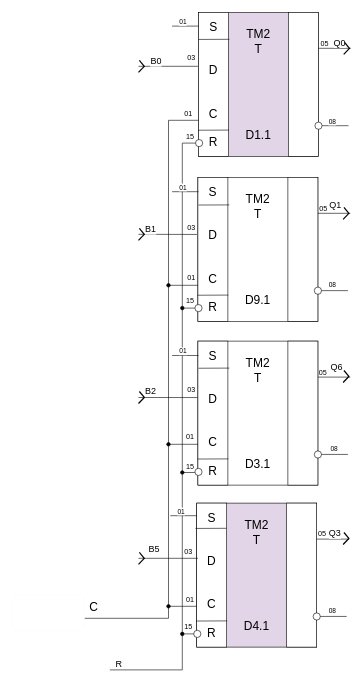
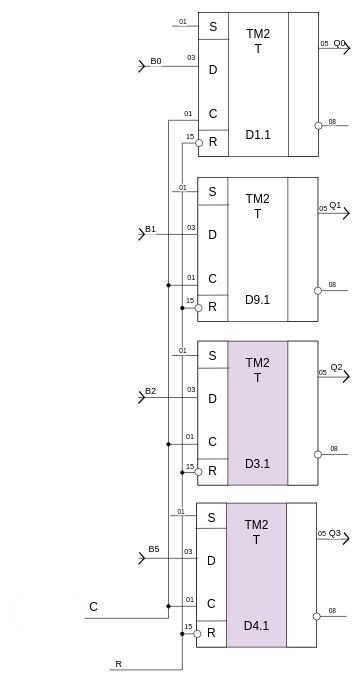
- <mxCell id="3" value="&lt;font style=&quot;font-size: 20px&quot;&gt;TM2&lt;br&gt;T&lt;br&gt;&lt;br&gt;&lt;br&gt;&lt;br&gt;&lt;br&gt;&lt;br&gt;D1.1&lt;br&gt;&lt;/font&gt;" style="rounded=0;whiteSpace=wrap;html=1;fillColor=#e1d5e7;" parent="2" vertex="1"><mxGeometry x="5" width="200" height="240" as="geometry" /></mxCell>
+ <mxCell id="3" value="&lt;font style=&quot;font-size: 20px&quot;&gt;TM2&lt;br&gt;T&lt;br&gt;&lt;br&gt;&lt;br&gt;&lt;br&gt;&lt;br&gt;&lt;br&gt;D1.1&lt;br&gt;&lt;/font&gt;" style="rounded=0;whiteSpace=wrap;html=1;" parent="2" vertex="1"><mxGeometry x="5" width="200" height="240" as="geometry" /></mxCell>
- <mxCell id="34" value="&lt;font style=&quot;font-size: 15px&quot;&gt;Q6&lt;/font&gt;" style="edgeLabel;html=1;align=center;verticalAlign=middle;resizable=0;points=[];" parent="24" vertex="1" connectable="0"><mxGeometry x="235.996" y="42" as="geometry" /></mxCell>
+ <mxCell id="34" value="&lt;font style=&quot;font-size: 15px&quot;&gt;Q2&lt;/font&gt;" style="edgeLabel;html=1;align=center;verticalAlign=middle;resizable=0;points=[];" parent="24" vertex="1" connectable="0"><mxGeometry x="235.996" y="42" as="geometry" /></mxCell>
- <mxCell id="25" value="&lt;font style=&quot;font-size: 20px&quot;&gt;TM2&lt;br&gt;T&lt;br&gt;&lt;br&gt;&lt;br&gt;&lt;br&gt;&lt;br&gt;&lt;br&gt;D3.1&lt;br&gt;&lt;/font&gt;" style="rounded=0;whiteSpace=wrap;html=1;" parent="24" vertex="1"><mxGeometry x="5" width="200" height="240" as="geometry" /></mxCell>
+ <mxCell id="25" value="&lt;font style=&quot;font-size: 20px&quot;&gt;TM2&lt;br&gt;T&lt;br&gt;&lt;br&gt;&lt;br&gt;&lt;br&gt;&lt;br&gt;&lt;br&gt;D3.1&lt;br&gt;&lt;/font&gt;" style="rounded=0;whiteSpace=wrap;html=1;fillColor=#e1d5e7;" parent="24" vertex="1"><mxGeometry x="5" width="200" height="240" as="geometry" /></mxCell>
